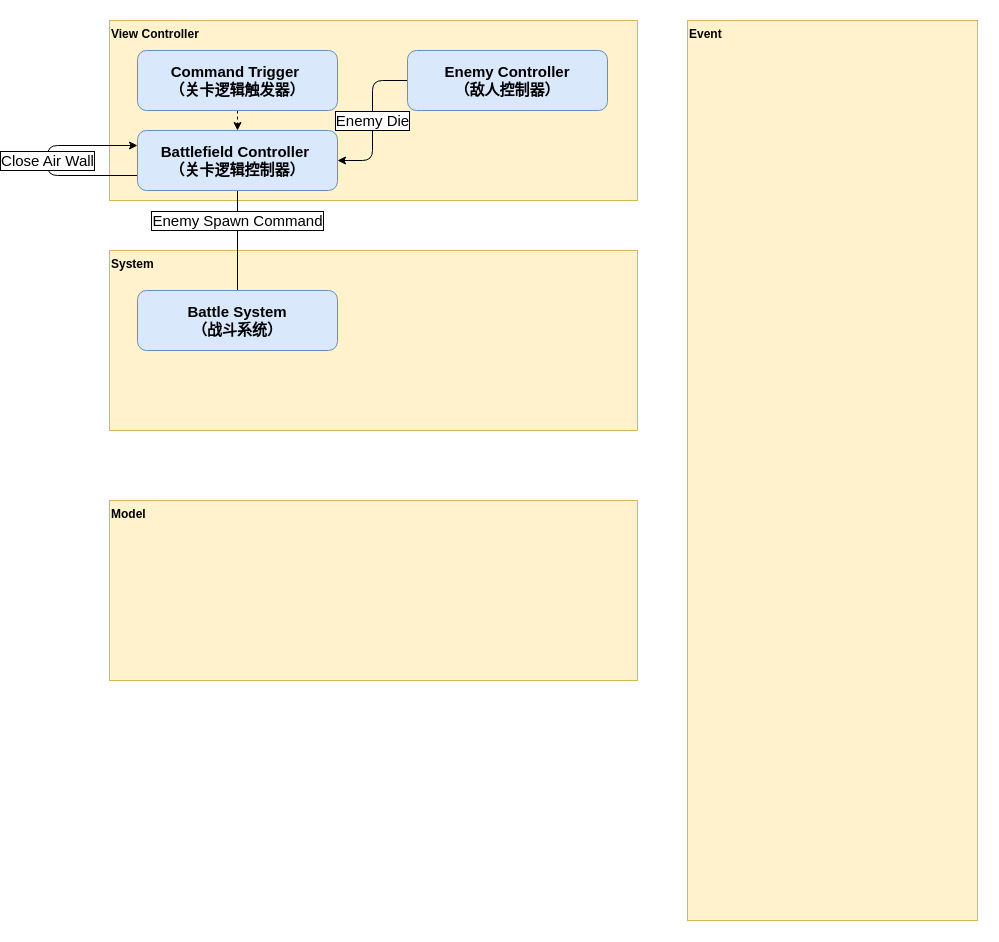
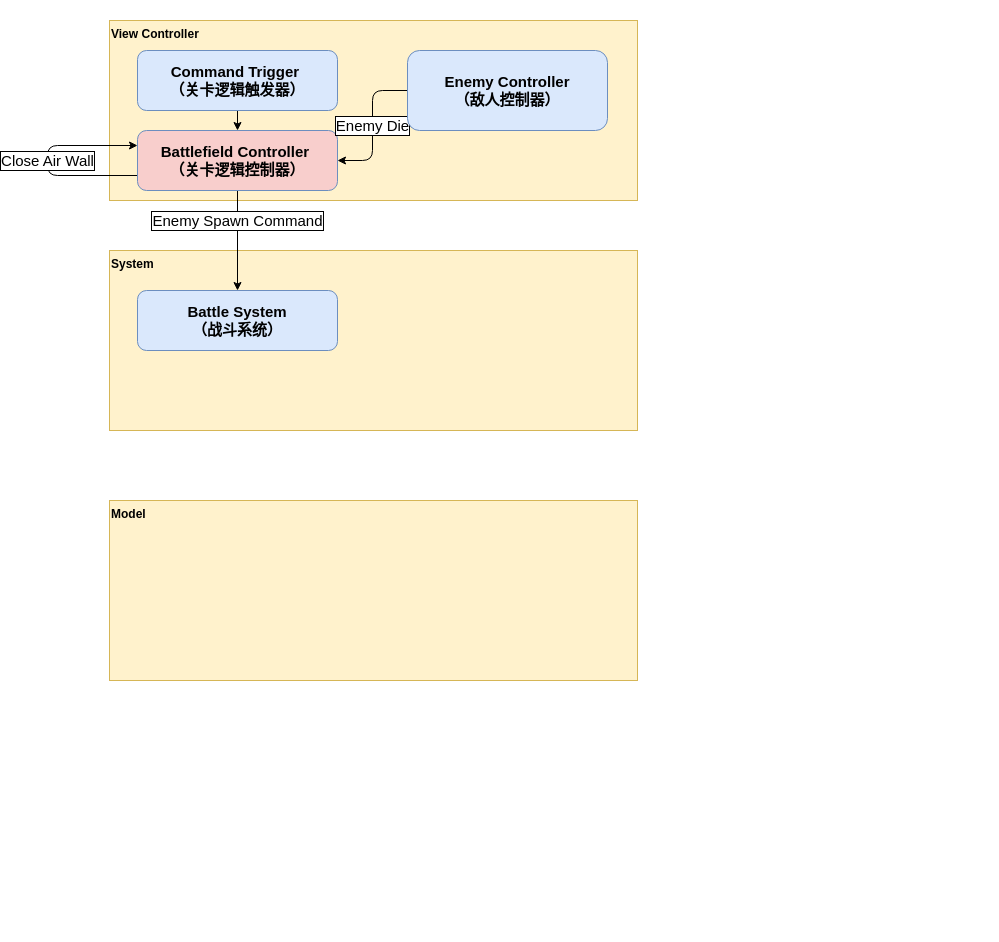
- <mxCell id="13" value="Enemy Controller&lt;br&gt;（敌人控制器）" style="rounded=1;whiteSpace=wrap;html=1;fontSize=15;fontStyle=1;fillColor=#dae8fc;strokeColor=#6c8ebf;" vertex="1" parent="1"><mxGeometry x="380" y="50" width="200" height="60" as="geometry" /></mxCell>
+ <mxCell id="13" value="Enemy Controller&lt;br&gt;（敌人控制器）" style="rounded=1;whiteSpace=wrap;html=1;fontSize=15;fontStyle=1;fillColor=#dae8fc;strokeColor=#6c8ebf;" vertex="1" parent="1"><mxGeometry x="380" y="50" width="200" height="80" as="geometry" /></mxCell>
- <mxCell id="5" style="edgeStyle=orthogonalEdgeStyle;rounded=1;orthogonalLoop=1;jettySize=auto;html=1;exitX=0.5;exitY=1;exitDx=0;exitDy=0;entryX=0.5;entryY=0;entryDx=0;entryDy=0;labelBorderColor=default;fontSize=15;dashed=1;" edge="1" parent="1" source="6" target="10"><mxGeometry relative="1" as="geometry" /></mxCell>
+ <mxCell id="5" style="edgeStyle=orthogonalEdgeStyle;rounded=1;orthogonalLoop=1;jettySize=auto;html=1;exitX=0.5;exitY=1;exitDx=0;exitDy=0;entryX=0.5;entryY=0;entryDx=0;entryDy=0;labelBorderColor=default;fontSize=15;" edge="1" parent="1" source="6" target="10"><mxGeometry relative="1" as="geometry" /></mxCell>
- <mxCell id="10" value="Battlefield Controller&amp;nbsp;&lt;br&gt;（关卡逻辑控制器）" style="rounded=1;whiteSpace=wrap;html=1;fontSize=15;fontStyle=1;fillColor=#dae8fc;strokeColor=#6c8ebf;" vertex="1" parent="1"><mxGeometry x="110" y="130" width="200" height="60" as="geometry" /></mxCell>
+ <mxCell id="10" value="Battlefield Controller&amp;nbsp;&lt;br&gt;（关卡逻辑控制器）" style="rounded=1;whiteSpace=wrap;html=1;fontSize=15;fontStyle=1;fillColor=#f8cecc;strokeColor=#6c8ebf;" vertex="1" parent="1"><mxGeometry x="110" y="130" width="200" height="60" as="geometry" /></mxCell>
- <mxCell id="8" value="Enemy Spawn Command" style="edgeStyle=orthogonalEdgeStyle;rounded=1;orthogonalLoop=1;jettySize=auto;html=1;exitX=0.5;exitY=1;exitDx=0;exitDy=0;entryX=0.5;entryY=0;entryDx=0;entryDy=0;labelBorderColor=default;fontSize=15;endArrow=none;" edge="1" parent="1" source="10" target="11"><mxGeometry x="-0.4" relative="1" as="geometry"><mxPoint as="offset" /></mxGeometry></mxCell>
+ <mxCell id="8" value="Enemy Spawn Command" style="edgeStyle=orthogonalEdgeStyle;rounded=1;orthogonalLoop=1;jettySize=auto;html=1;exitX=0.5;exitY=1;exitDx=0;exitDy=0;entryX=0.5;entryY=0;entryDx=0;entryDy=0;labelBorderColor=default;fontSize=15;" edge="1" parent="1" source="10" target="11"><mxGeometry x="-0.4" relative="1" as="geometry"><mxPoint as="offset" /></mxGeometry></mxCell>
- <mxCell id="7" value="Event" style="rounded=0;whiteSpace=wrap;html=1;fillColor=#fff2cc;strokeColor=#d6b656;align=left;verticalAlign=top;fontStyle=1" vertex="1" parent="1"><mxGeometry x="660" y="20" width="290" height="900" as="geometry" /></mxCell>
